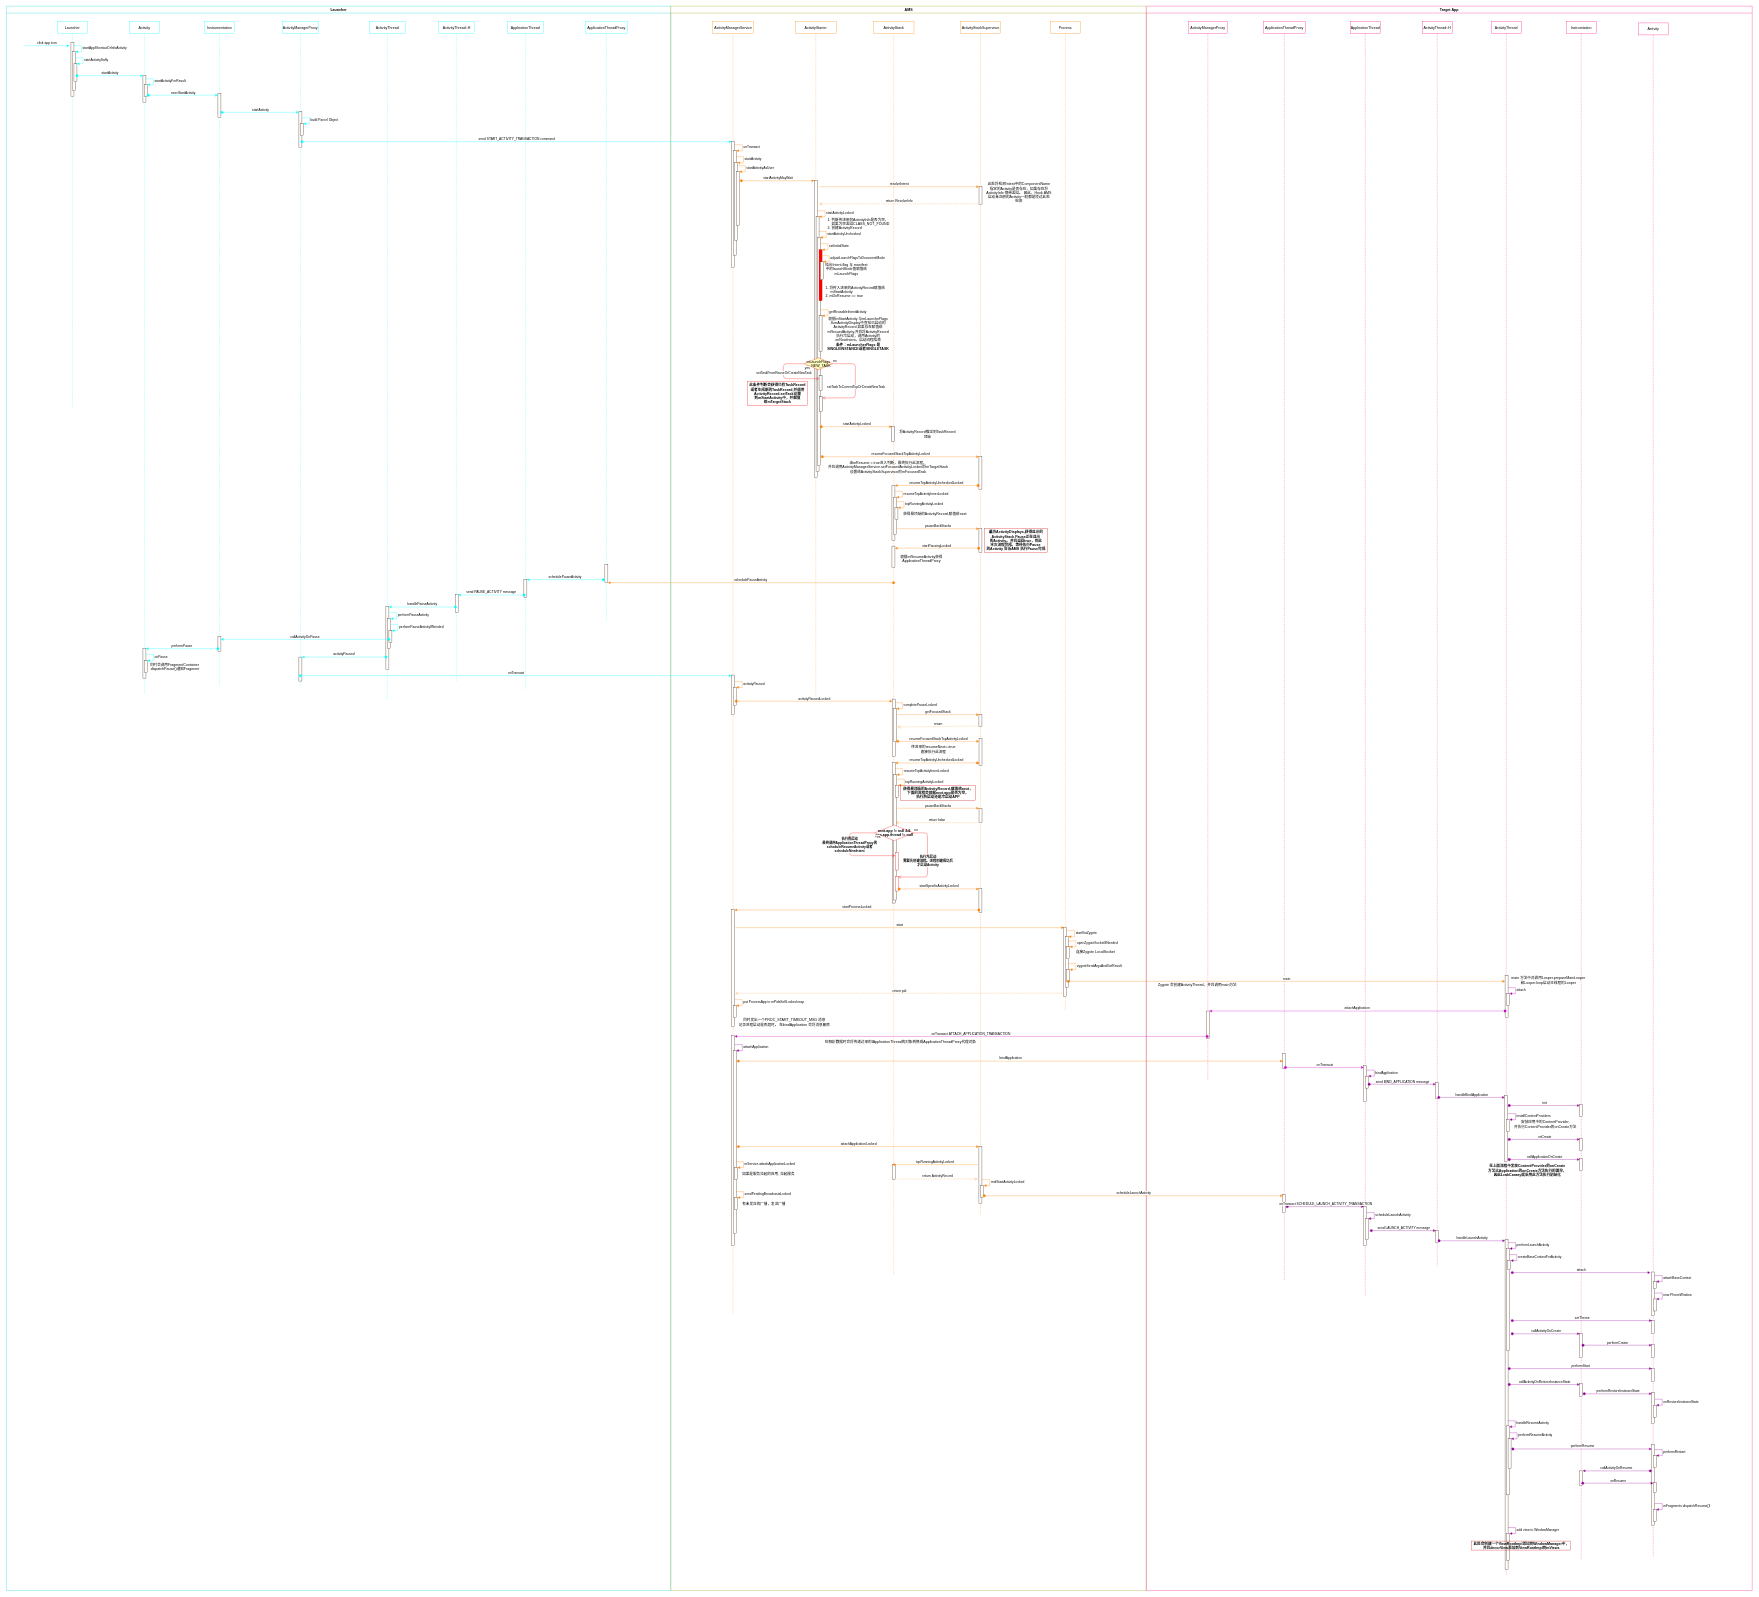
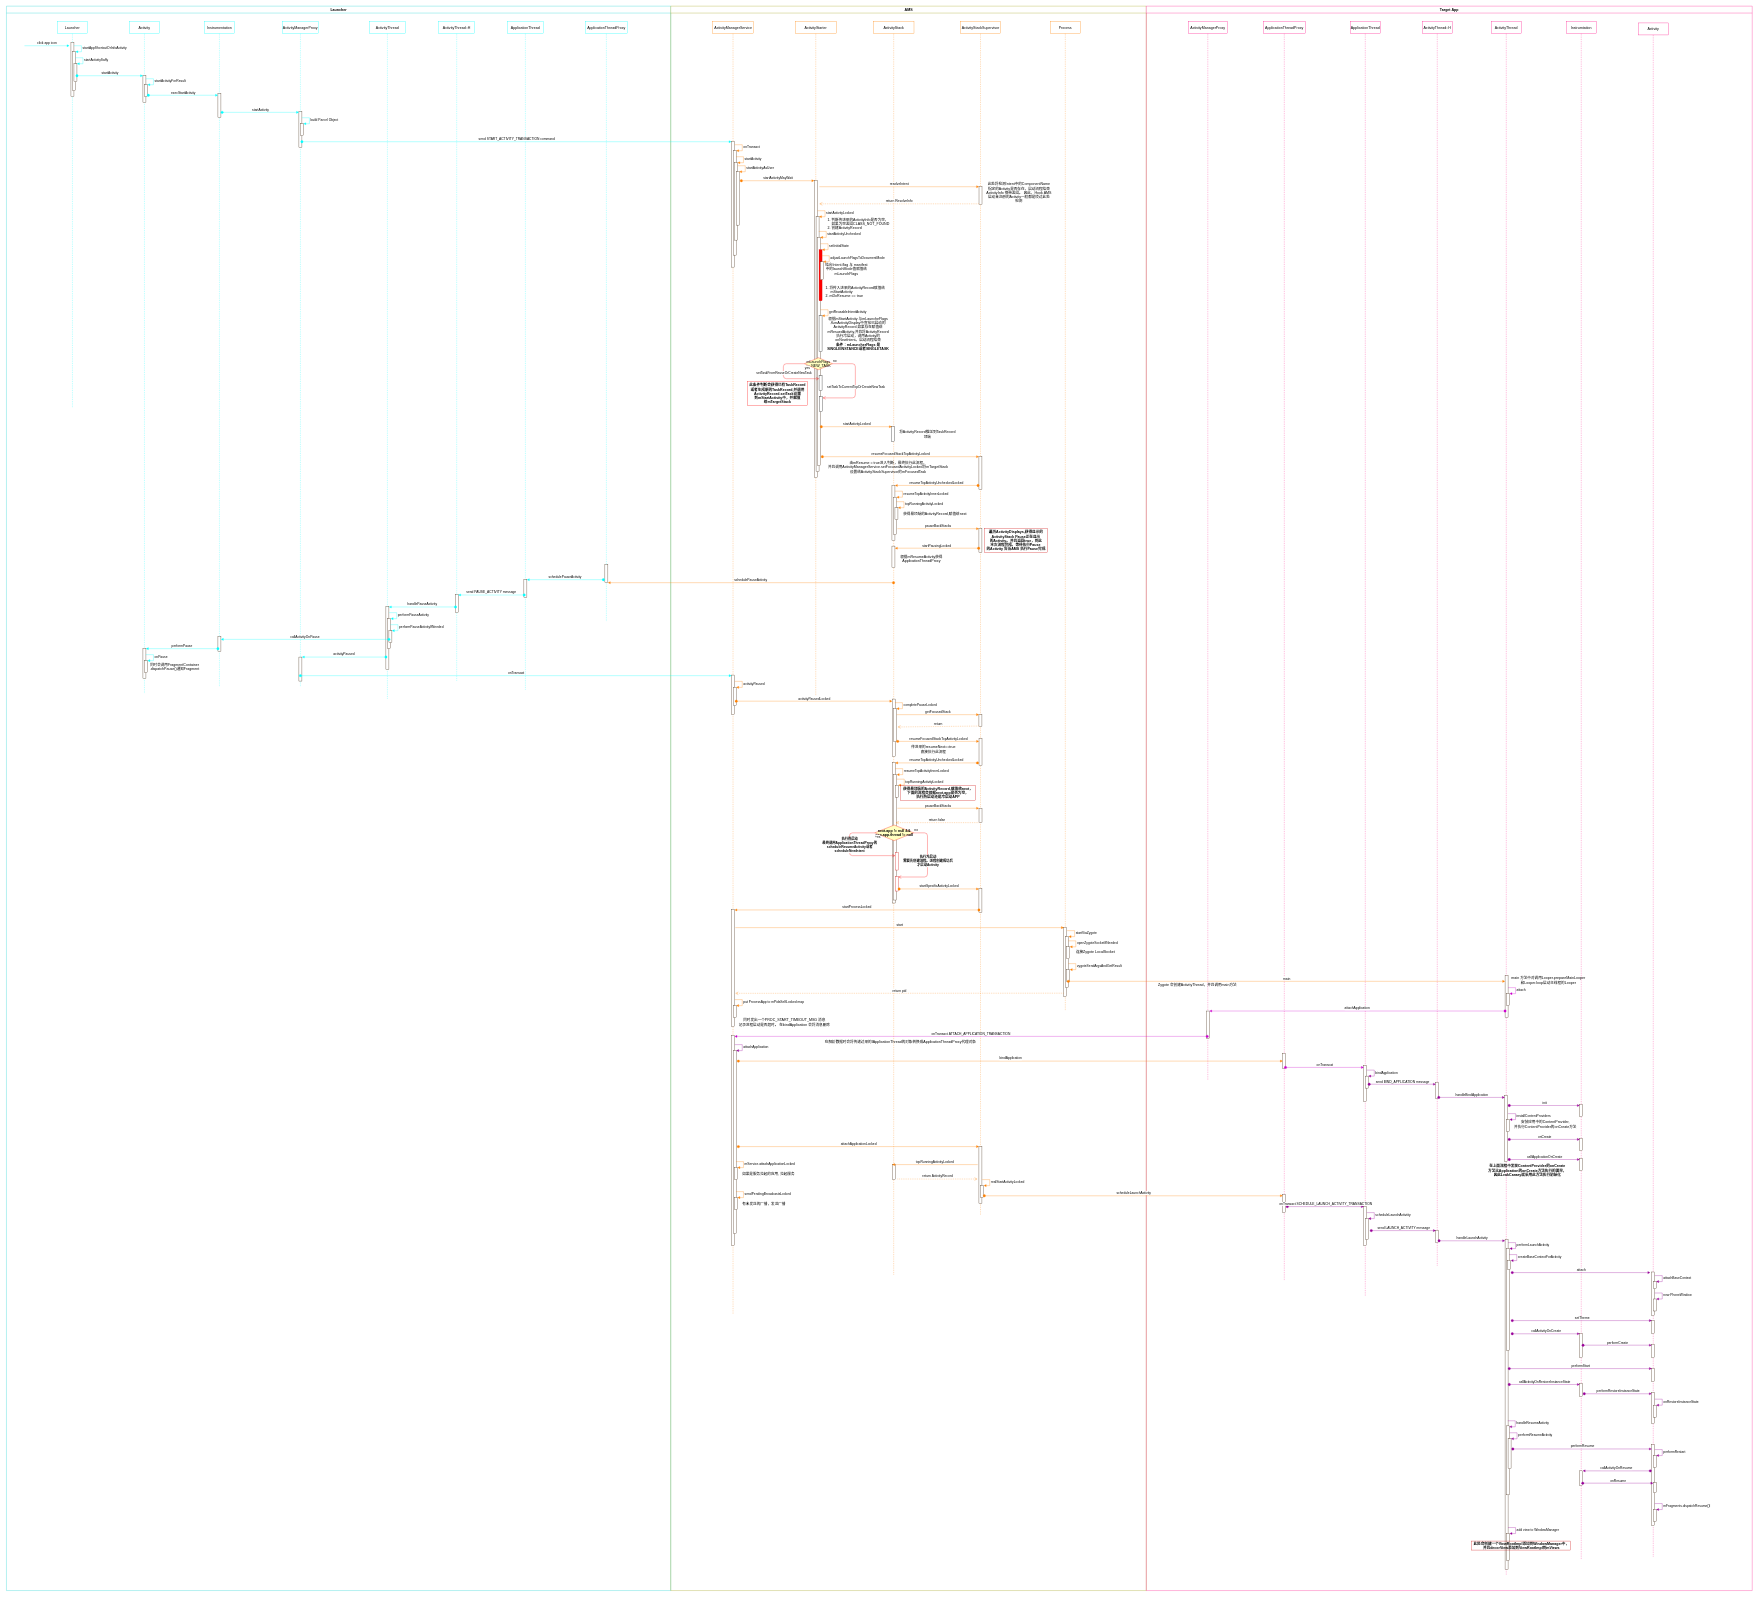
- <mxCell id="122" value="此处将检测Intent中的ComponentName&lt;br&gt;指定的Activity是否存在，如果存在将&lt;br&gt;ActivityInfo 携带返回。 因此，Hook AMS&lt;br&gt;启动未注册的Activity一般都是绕过此处&lt;br&gt;检测" style="text;html=1;align=center;verticalAlign=middle;resizable=0;points=[];autosize=1;" parent="47" vertex="1"><mxGeometry x="1045.5" y="582" width="230" height="80" as="geometry" /></mxCell>
+ <mxCell id="122" value="此处将检测Intent中的ComponentName&lt;br&gt;指定的Activity是否存在，启动流程结束&lt;br&gt;ActivityInfo 携带返回。 因此，Hook AMS&lt;br&gt;启动未注册的Activity一般都是绕过此处&lt;br&gt;检测" style="text;html=1;align=center;verticalAlign=middle;resizable=0;points=[];autosize=1;" parent="47" vertex="1"><mxGeometry x="1045.5" y="582" width="230" height="80" as="geometry" /></mxCell>
- <mxCell id="152" value="&lt;b&gt;next.app != null &amp;amp;&amp;amp; nex.app.thread != null&lt;/b&gt;" style="rhombus;whiteSpace=wrap;html=1;fillColor=#ffffff;strokeColor=#ff0000;" vertex="1" parent="47"><mxGeometry x="680" y="2730" width="130" height="52" as="geometry" /></mxCell>
+ <mxCell id="152" value="&lt;b&gt;next.app != null &amp;amp;&amp;amp; nex.app.thread != null&lt;/b&gt;" style="rhombus;whiteSpace=wrap;html=1;fillColor=#ffffc0;strokeColor=#ff0000;" vertex="1" parent="47"><mxGeometry x="680" y="2730" width="130" height="52" as="geometry" /></mxCell>
